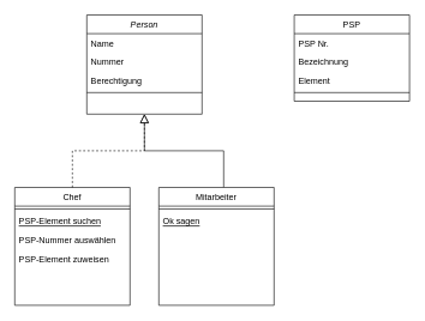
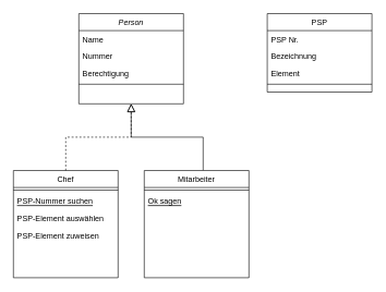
- <mxCell id="9" value="PSP-Element suchen" style="text;align=left;verticalAlign=top;spacingLeft=4;spacingRight=4;overflow=hidden;rotatable=0;points=[[0,0.5],[1,0.5]];portConstraint=eastwest;fontStyle=4" vertex="1" parent="7"><mxGeometry y="34" width="160" height="26" as="geometry" /></mxCell>
+ <mxCell id="9" value="PSP-Nummer suchen" style="text;align=left;verticalAlign=top;spacingLeft=4;spacingRight=4;overflow=hidden;rotatable=0;points=[[0,0.5],[1,0.5]];portConstraint=eastwest;fontStyle=4" vertex="1" parent="7"><mxGeometry y="34" width="160" height="26" as="geometry" /></mxCell>
- <mxCell id="10" value="PSP-Nummer auswählen" style="text;align=left;verticalAlign=top;spacingLeft=4;spacingRight=4;overflow=hidden;rotatable=0;points=[[0,0.5],[1,0.5]];portConstraint=eastwest;" vertex="1" parent="7"><mxGeometry y="60" width="160" height="26" as="geometry" /></mxCell>
+ <mxCell id="10" value="PSP-Element auswählen" style="text;align=left;verticalAlign=top;spacingLeft=4;spacingRight=4;overflow=hidden;rotatable=0;points=[[0,0.5],[1,0.5]];portConstraint=eastwest;" vertex="1" parent="7"><mxGeometry y="60" width="160" height="26" as="geometry" /></mxCell>
